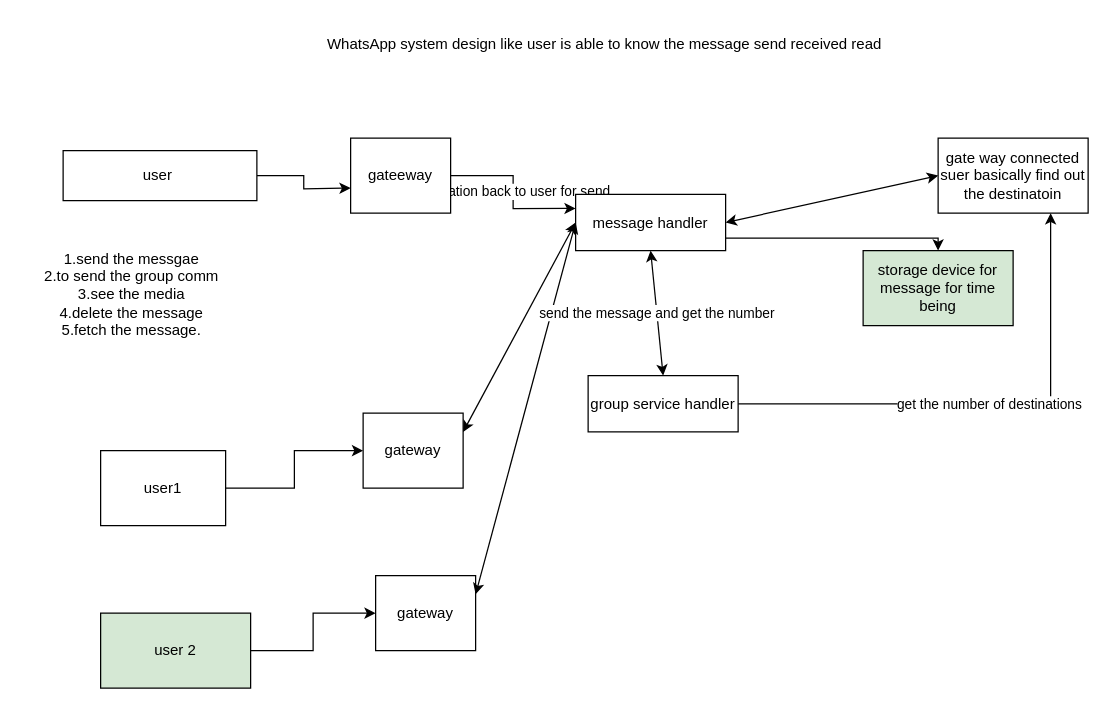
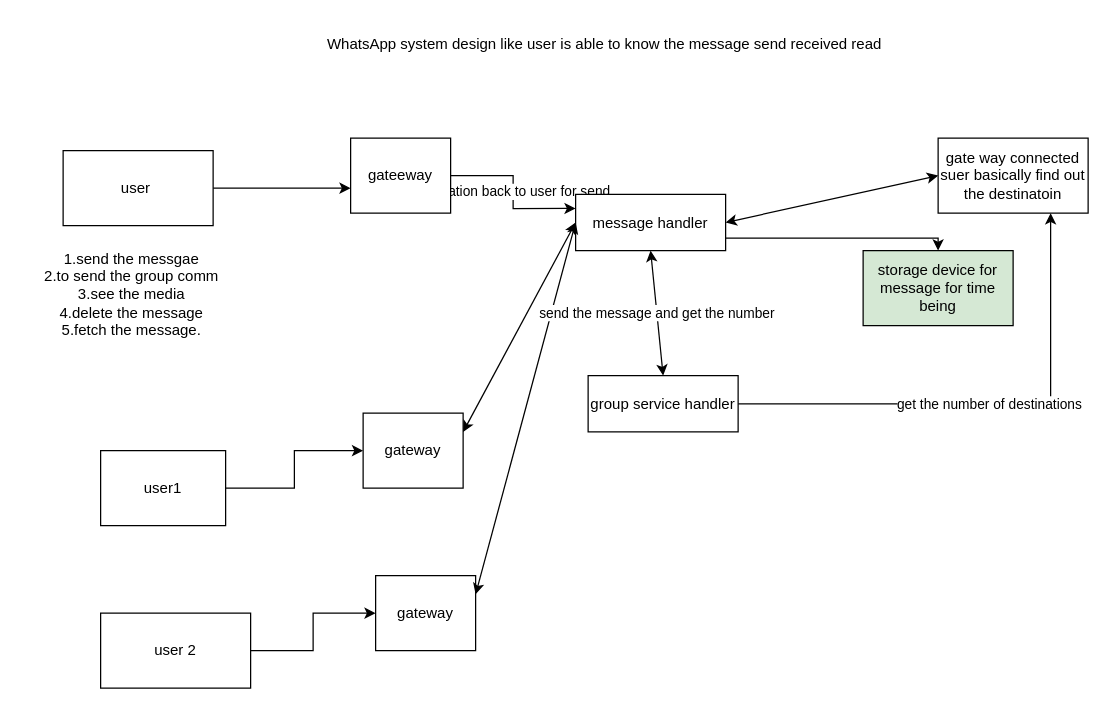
- <mxCell id="3" value="user&amp;nbsp;" style="rounded=0;whiteSpace=wrap;html=1;" vertex="1" parent="1"><mxGeometry x="50" y="120" width="155" height="40" as="geometry" /></mxCell>
+ <mxCell id="3" value="user&amp;nbsp;" style="rounded=0;whiteSpace=wrap;html=1;" vertex="1" parent="1"><mxGeometry x="50" y="120" width="120" height="60" as="geometry" /></mxCell>
- <mxCell id="8" value="user 2" style="rounded=0;whiteSpace=wrap;html=1;fillColor=#d5e8d4;" vertex="1" parent="1"><mxGeometry x="80" y="490" width="120" height="60" as="geometry" /></mxCell>
+ <mxCell id="8" value="user 2" style="rounded=0;whiteSpace=wrap;html=1;" vertex="1" parent="1"><mxGeometry x="80" y="490" width="120" height="60" as="geometry" /></mxCell>
